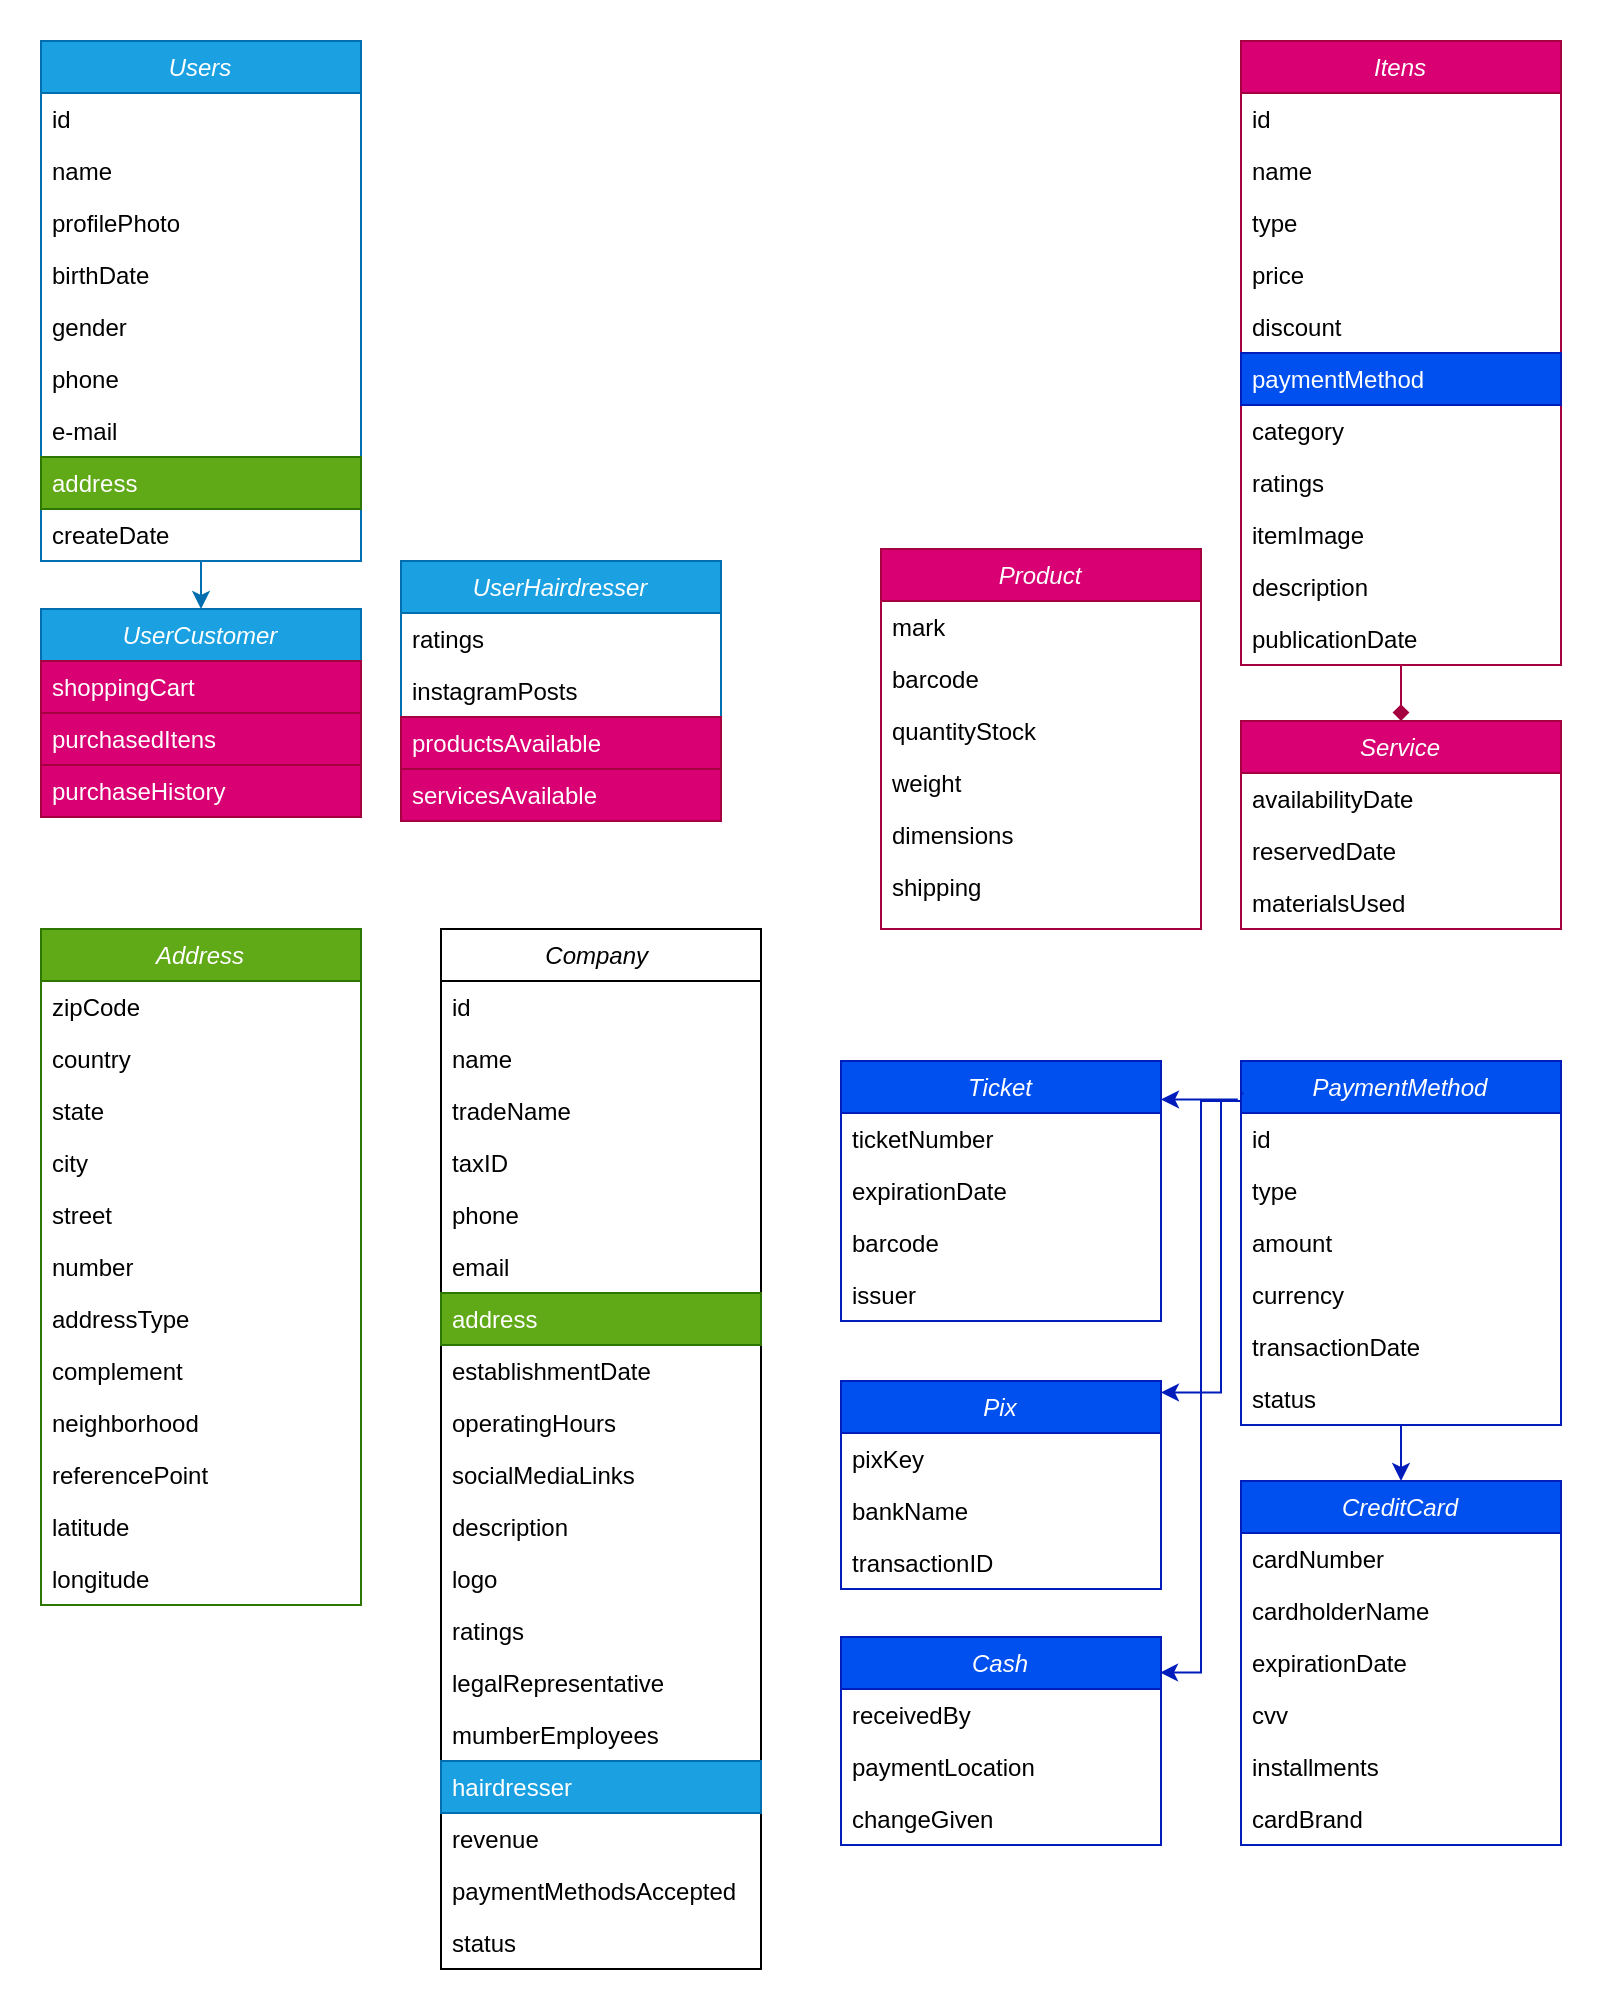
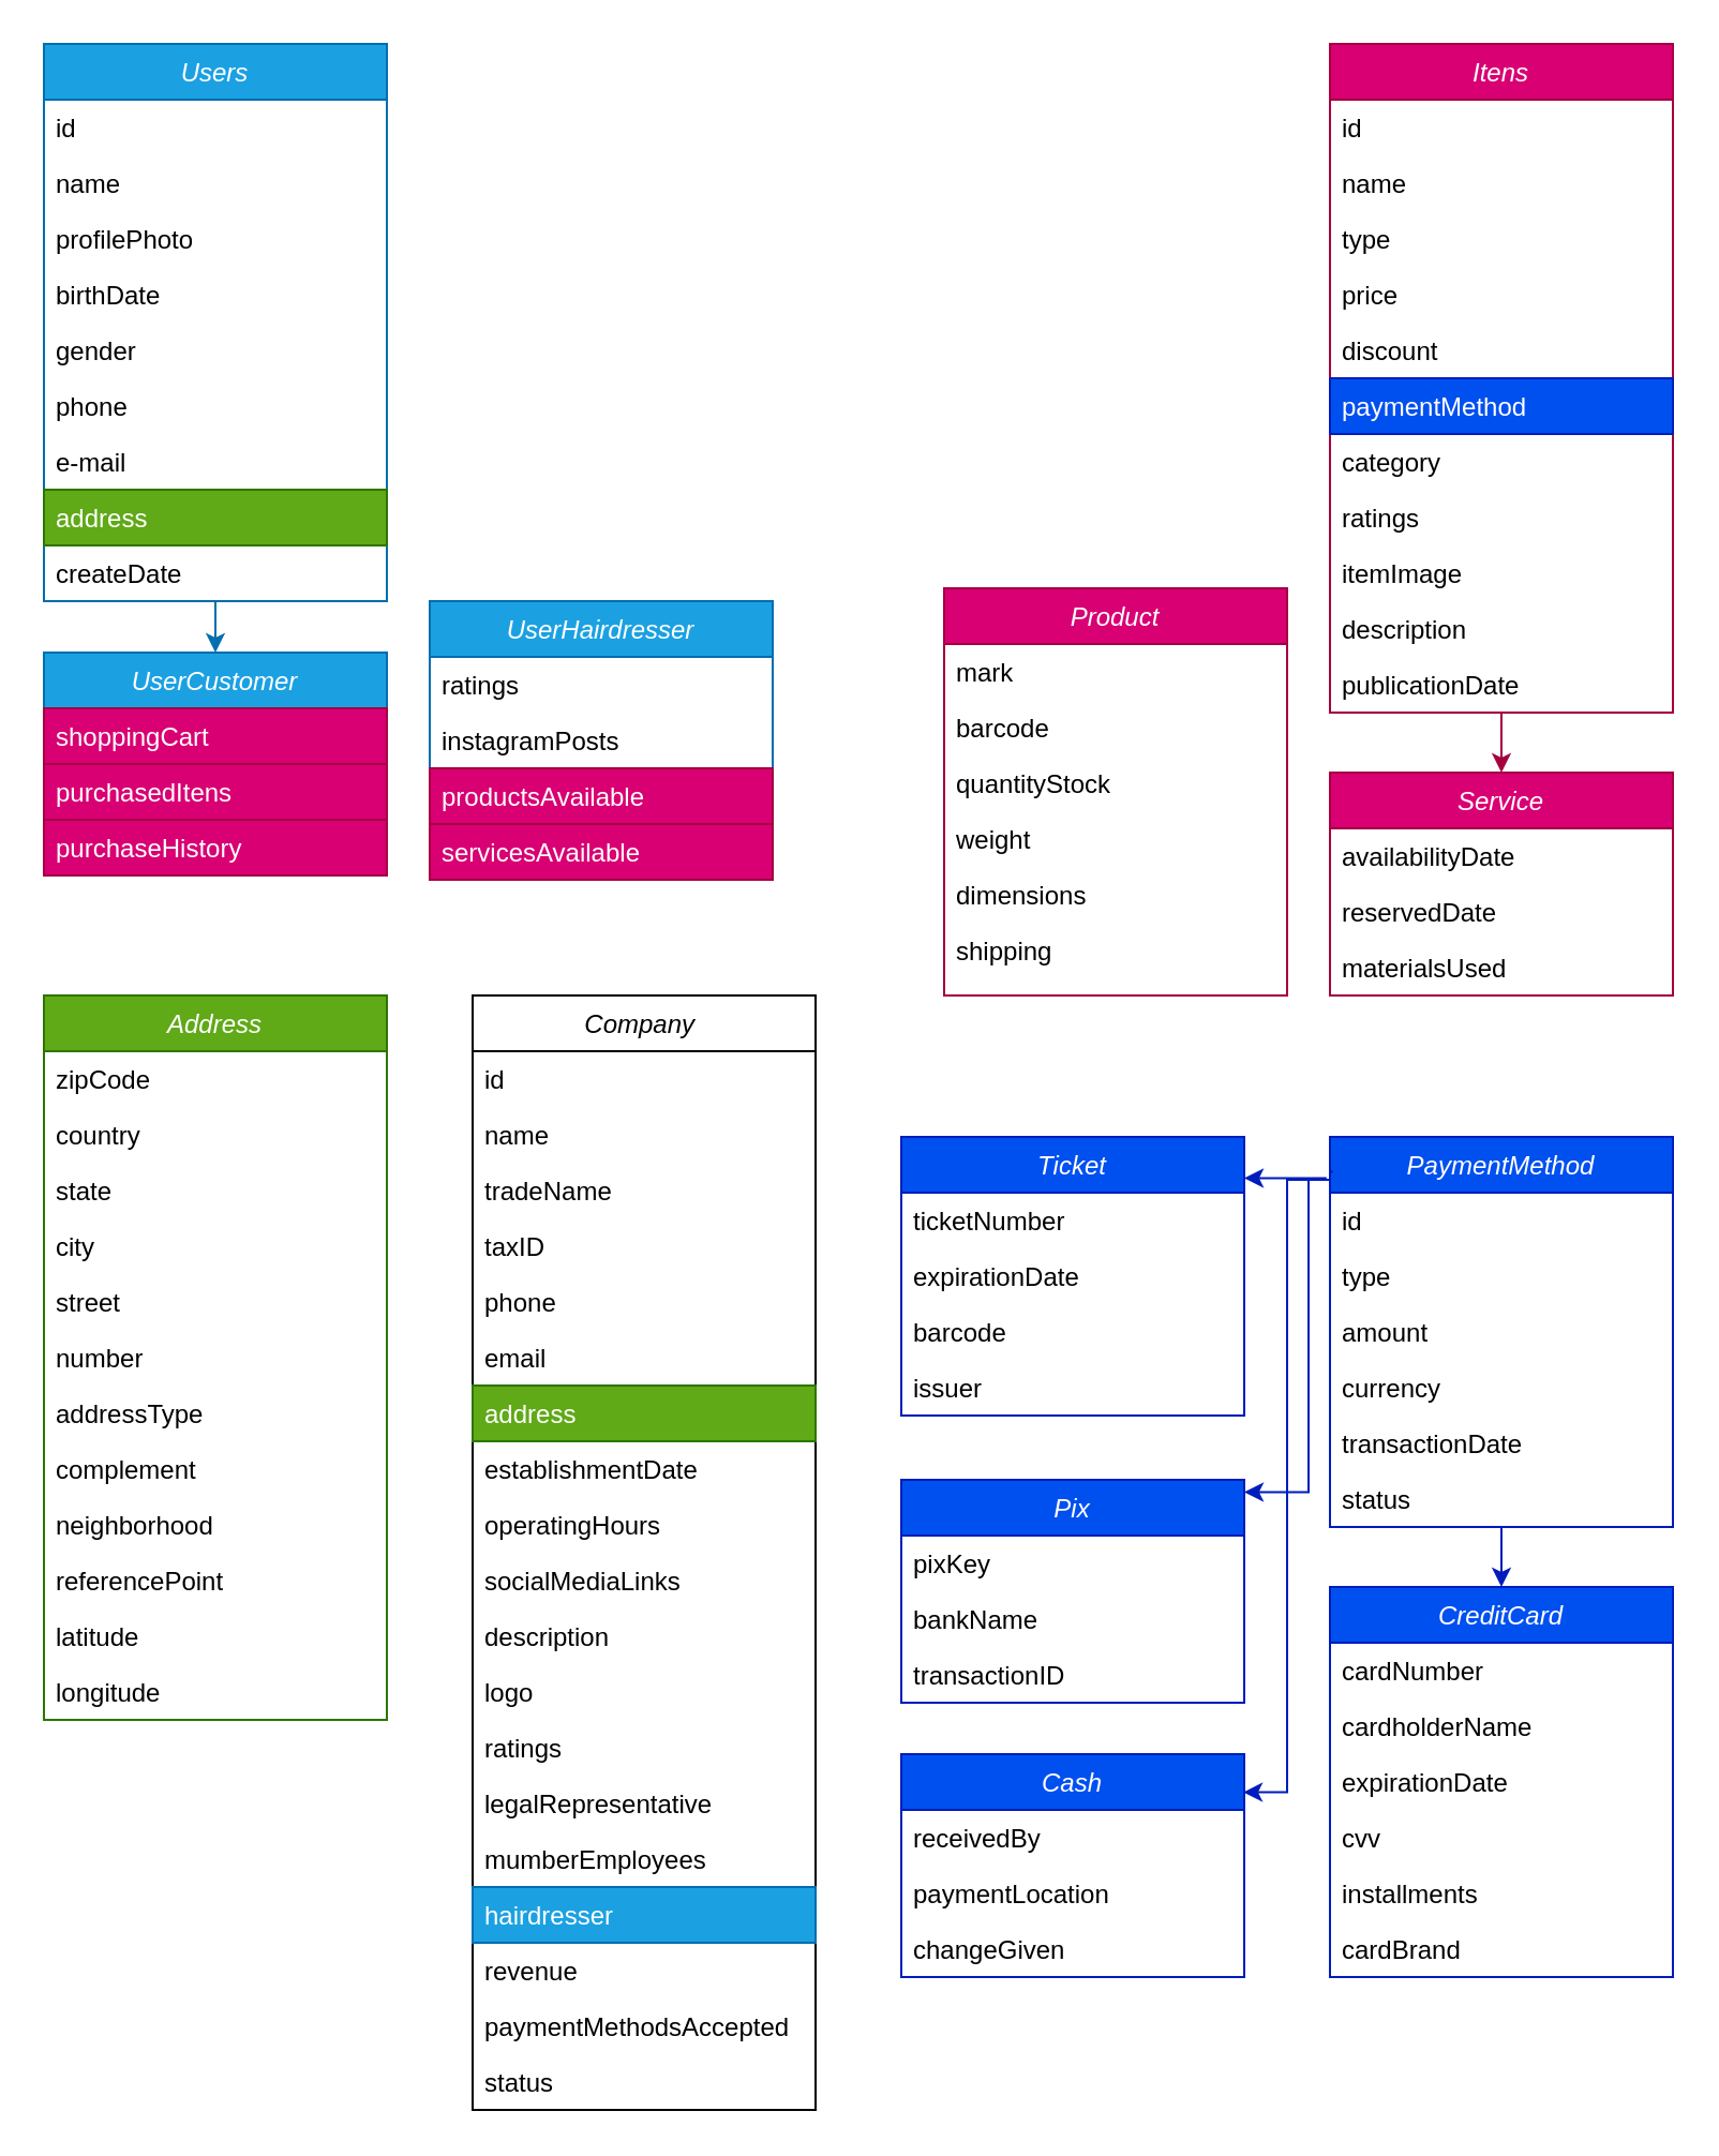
- <mxCell id="22" style="edgeStyle=orthogonalEdgeStyle;rounded=0;orthogonalLoop=1;jettySize=auto;html=1;entryX=0.5;entryY=0;entryDx=0;entryDy=0;fillColor=#d80073;strokeColor=#A50040;endArrow=diamond;" parent="1" source="23" target="42" edge="1"><mxGeometry relative="1" as="geometry" /></mxCell>
+ <mxCell id="22" style="edgeStyle=orthogonalEdgeStyle;rounded=0;orthogonalLoop=1;jettySize=auto;html=1;entryX=0.5;entryY=0;entryDx=0;entryDy=0;fillColor=#d80073;strokeColor=#A50040;" parent="1" source="23" target="42" edge="1"><mxGeometry relative="1" as="geometry" /></mxCell>
